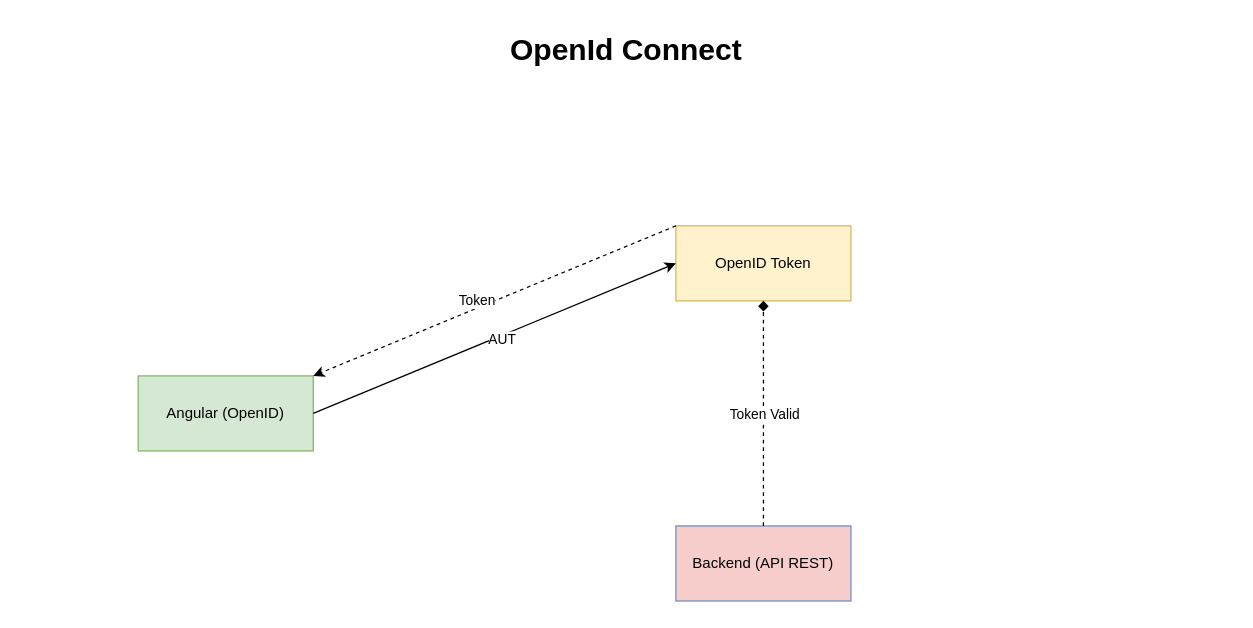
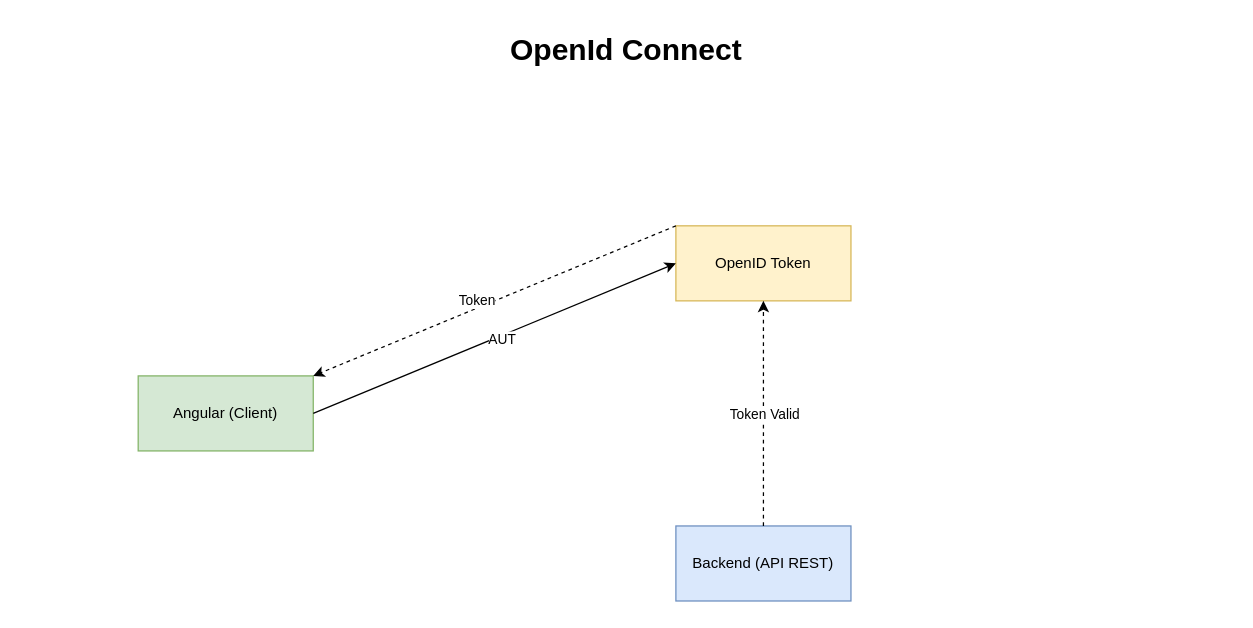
- <mxCell id="10" value="" style="endArrow=diamond;html=1;dashed=1;entryX=0.5;entryY=1;entryDx=0;entryDy=0;" edge="1" parent="1" source="9" target="4"><mxGeometry width="50" height="50" relative="1" as="geometry"><mxPoint x="550" y="190" as="sourcePoint" /><mxPoint x="630" y="300" as="targetPoint" /></mxGeometry></mxCell>
+ <mxCell id="10" value="" style="endArrow=classic;html=1;dashed=1;entryX=0.5;entryY=1;entryDx=0;entryDy=0;" edge="1" parent="1" source="9" target="4"><mxGeometry width="50" height="50" relative="1" as="geometry"><mxPoint x="550" y="190" as="sourcePoint" /><mxPoint x="630" y="300" as="targetPoint" /></mxGeometry></mxCell>
- <mxCell id="2" value="Angular (OpenID)" style="rounded=0;whiteSpace=wrap;html=1;fillColor=#d5e8d4;strokeColor=#82b366;" vertex="1" parent="1"><mxGeometry x="110" y="300" width="140" height="60" as="geometry" /></mxCell>
+ <mxCell id="2" value="Angular (Client)" style="rounded=0;whiteSpace=wrap;html=1;fillColor=#d5e8d4;strokeColor=#82b366;" vertex="1" parent="1"><mxGeometry x="110" y="300" width="140" height="60" as="geometry" /></mxCell>
- <mxCell id="9" value="&lt;span&gt;Backend (API REST)&lt;/span&gt;" style="rounded=0;whiteSpace=wrap;html=1;fillColor=#f8cecc;strokeColor=#6c8ebf;" vertex="1" parent="1"><mxGeometry x="540" y="420" width="140" height="60" as="geometry" /></mxCell>
+ <mxCell id="9" value="&lt;span&gt;Backend (API REST)&lt;/span&gt;" style="rounded=0;whiteSpace=wrap;html=1;fillColor=#dae8fc;strokeColor=#6c8ebf;" vertex="1" parent="1"><mxGeometry x="540" y="420" width="140" height="60" as="geometry" /></mxCell>
